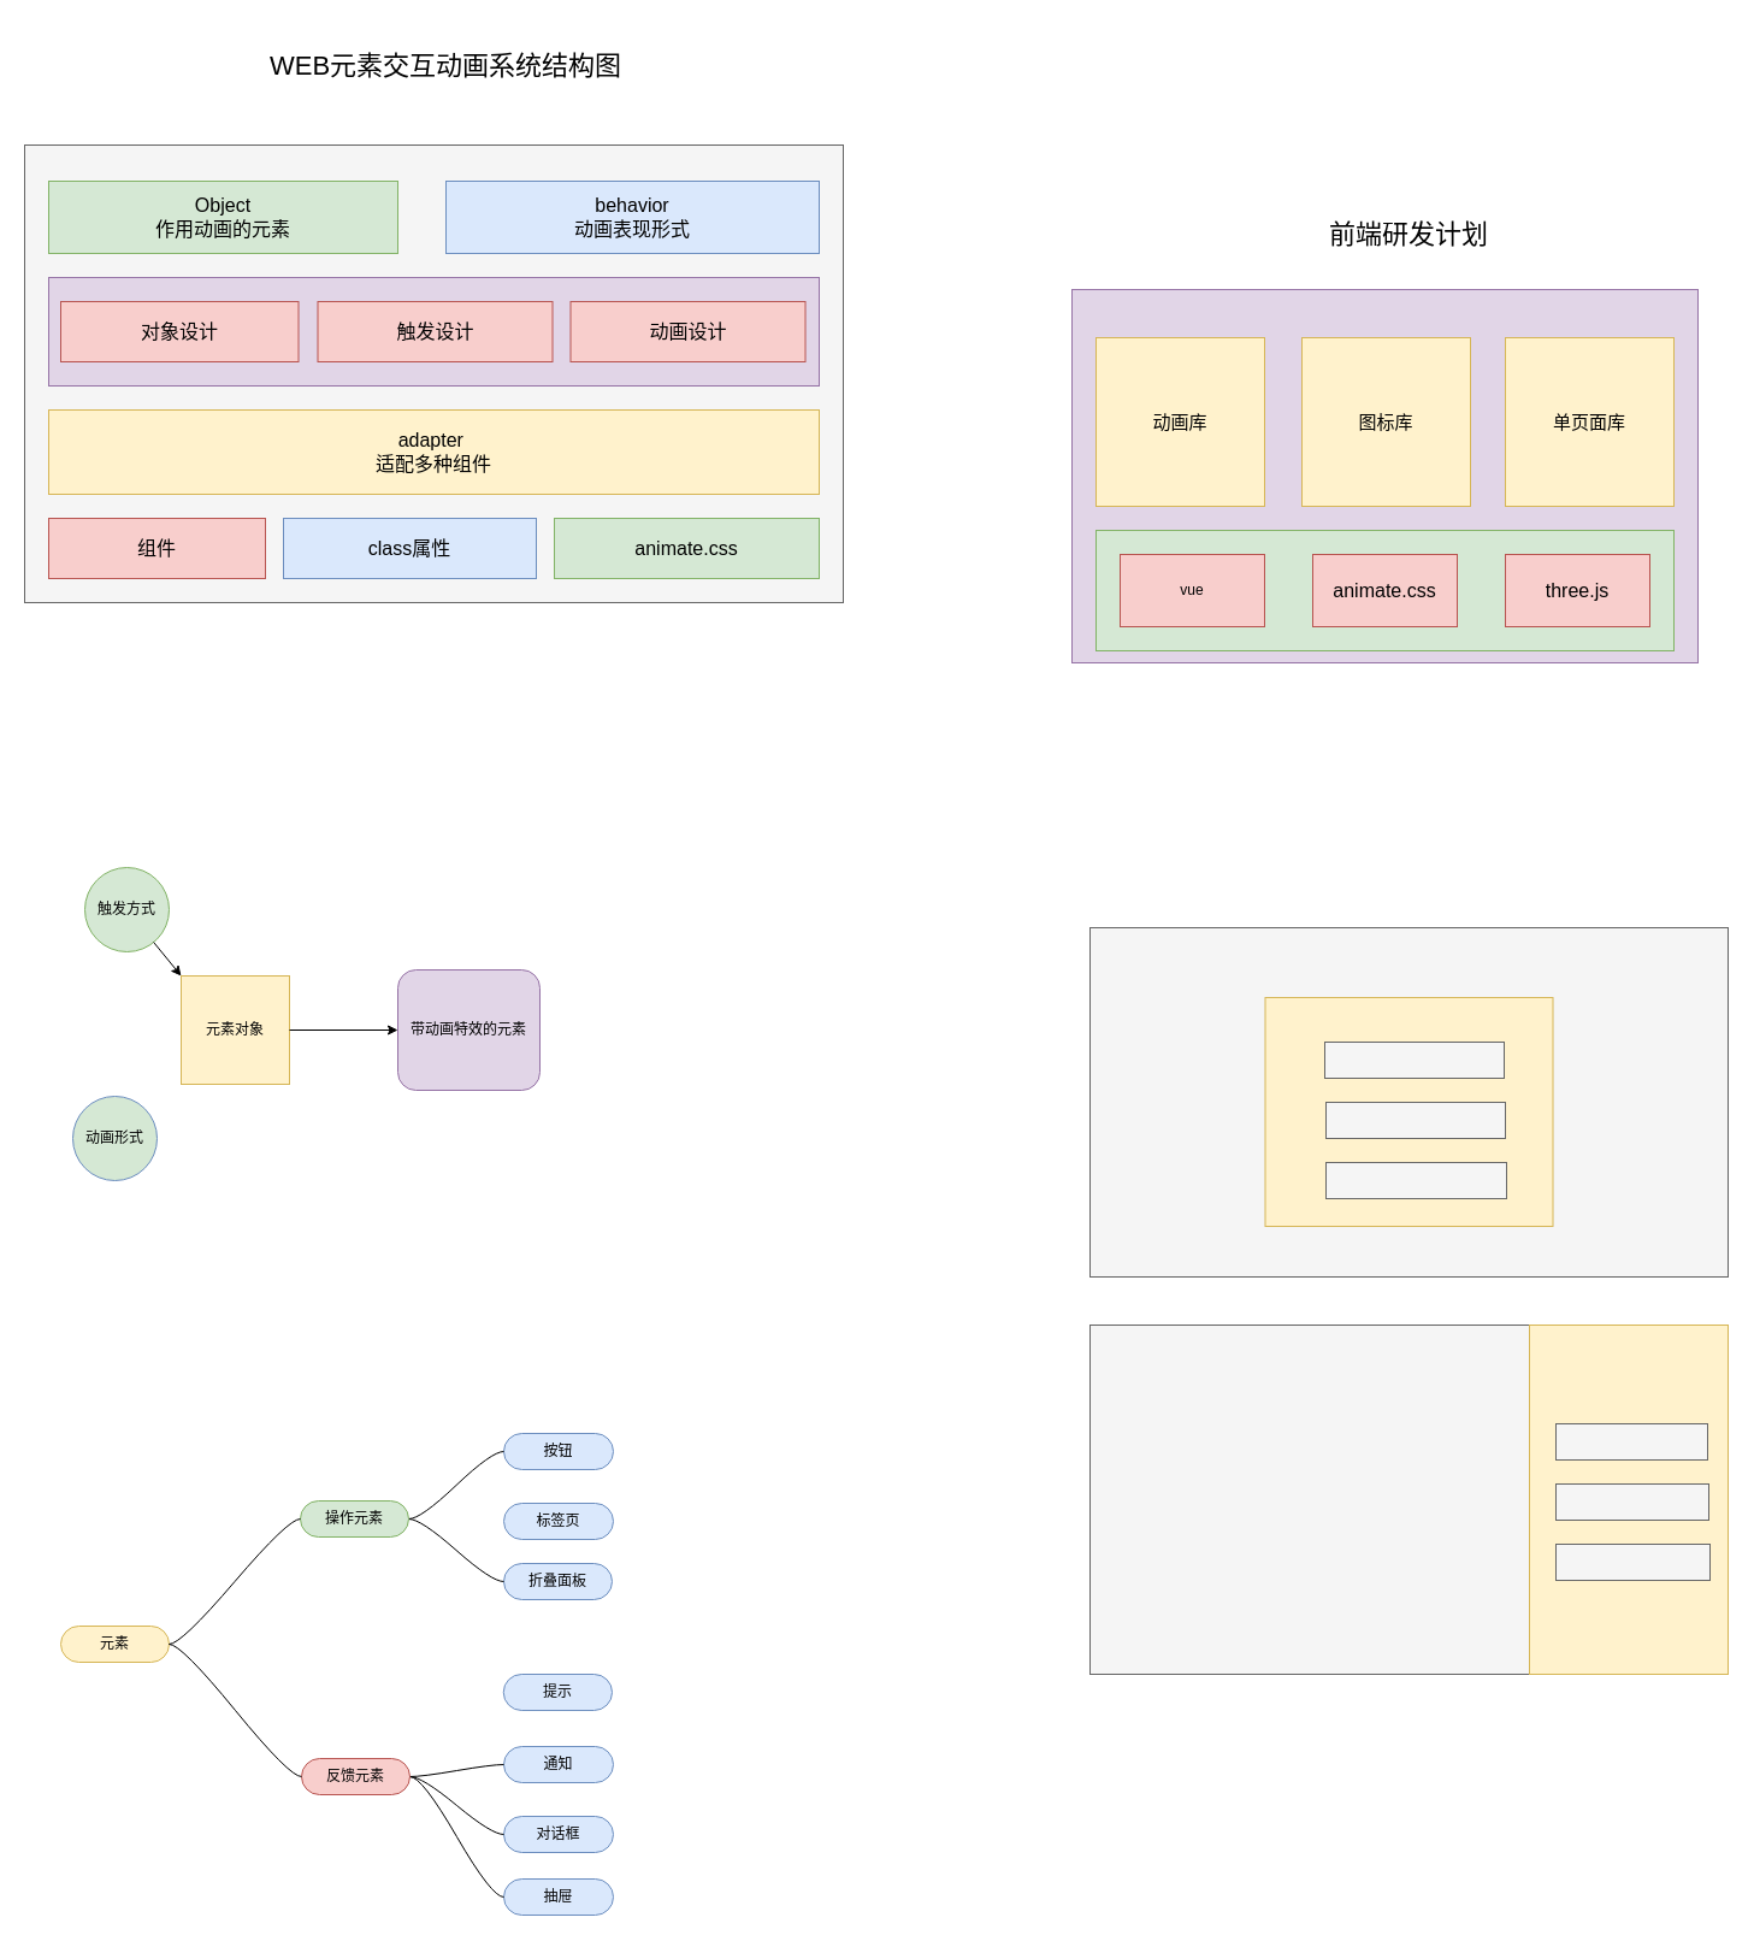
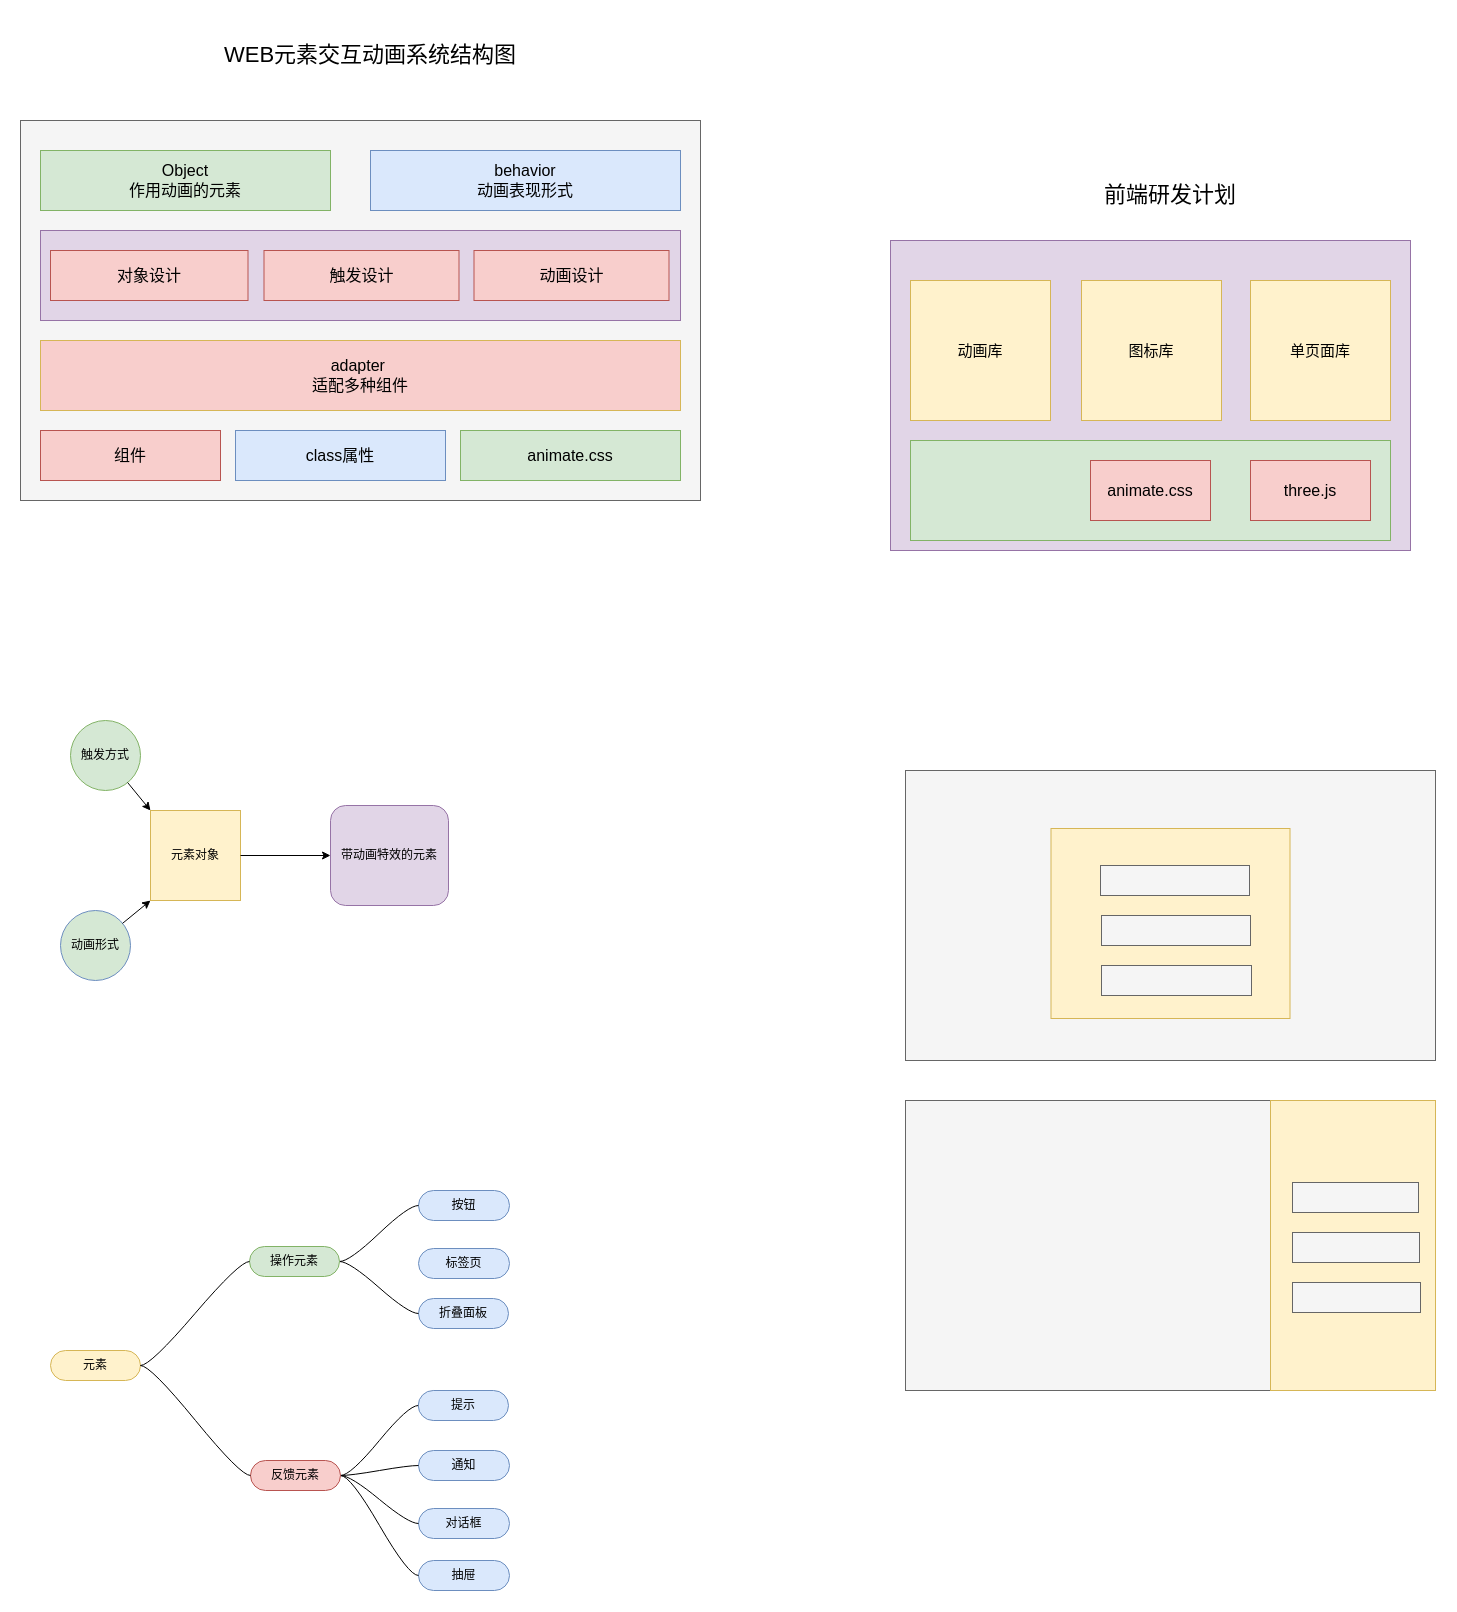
- <mxCell id="3" value="&lt;span style=&quot;font-size: 16px&quot;&gt;adapter&amp;nbsp;&lt;/span&gt;&lt;br style=&quot;font-size: 16px&quot;&gt;&lt;span style=&quot;font-size: 16px&quot;&gt;适配多种组件&lt;/span&gt;" style="rounded=0;whiteSpace=wrap;html=1;fillColor=#fff2cc;strokeColor=#d6b656;" parent="1" vertex="1"><mxGeometry x="40" y="340" width="640" height="70" as="geometry" /></mxCell>
+ <mxCell id="3" value="&lt;span style=&quot;font-size: 16px&quot;&gt;adapter&amp;nbsp;&lt;/span&gt;&lt;br style=&quot;font-size: 16px&quot;&gt;&lt;span style=&quot;font-size: 16px&quot;&gt;适配多种组件&lt;/span&gt;" style="rounded=0;whiteSpace=wrap;html=1;fillColor=#f8cecc;strokeColor=#d6b656;" parent="1" vertex="1"><mxGeometry x="40" y="340" width="640" height="70" as="geometry" /></mxCell>
- <mxCell id="45" value="vue" style="rounded=0;whiteSpace=wrap;html=1;fillColor=#f8cecc;strokeColor=#b85450;" vertex="1" parent="1"><mxGeometry x="930" y="460" width="120" height="60" as="geometry" /></mxCell>
+ <mxCell id="17" value="" style="endArrow=classic;html=1;entryX=0;entryY=1;entryDx=0;entryDy=0;" parent="1" source="16" target="18" edge="1"><mxGeometry width="50" height="50" relative="1" as="geometry"><mxPoint x="70" y="1010" as="sourcePoint" /><mxPoint x="150" y="879" as="targetPoint" /></mxGeometry></mxCell>
+ <mxCell id="24" value="" style="edgeStyle=entityRelationEdgeStyle;startArrow=none;endArrow=none;segment=10;curved=1;exitX=1;exitY=0.5;exitDx=0;exitDy=0;" parent="1" source="37" target="23" edge="1"><mxGeometry relative="1" as="geometry"><mxPoint x="343" y="1475" as="sourcePoint" /></mxGeometry></mxCell>
